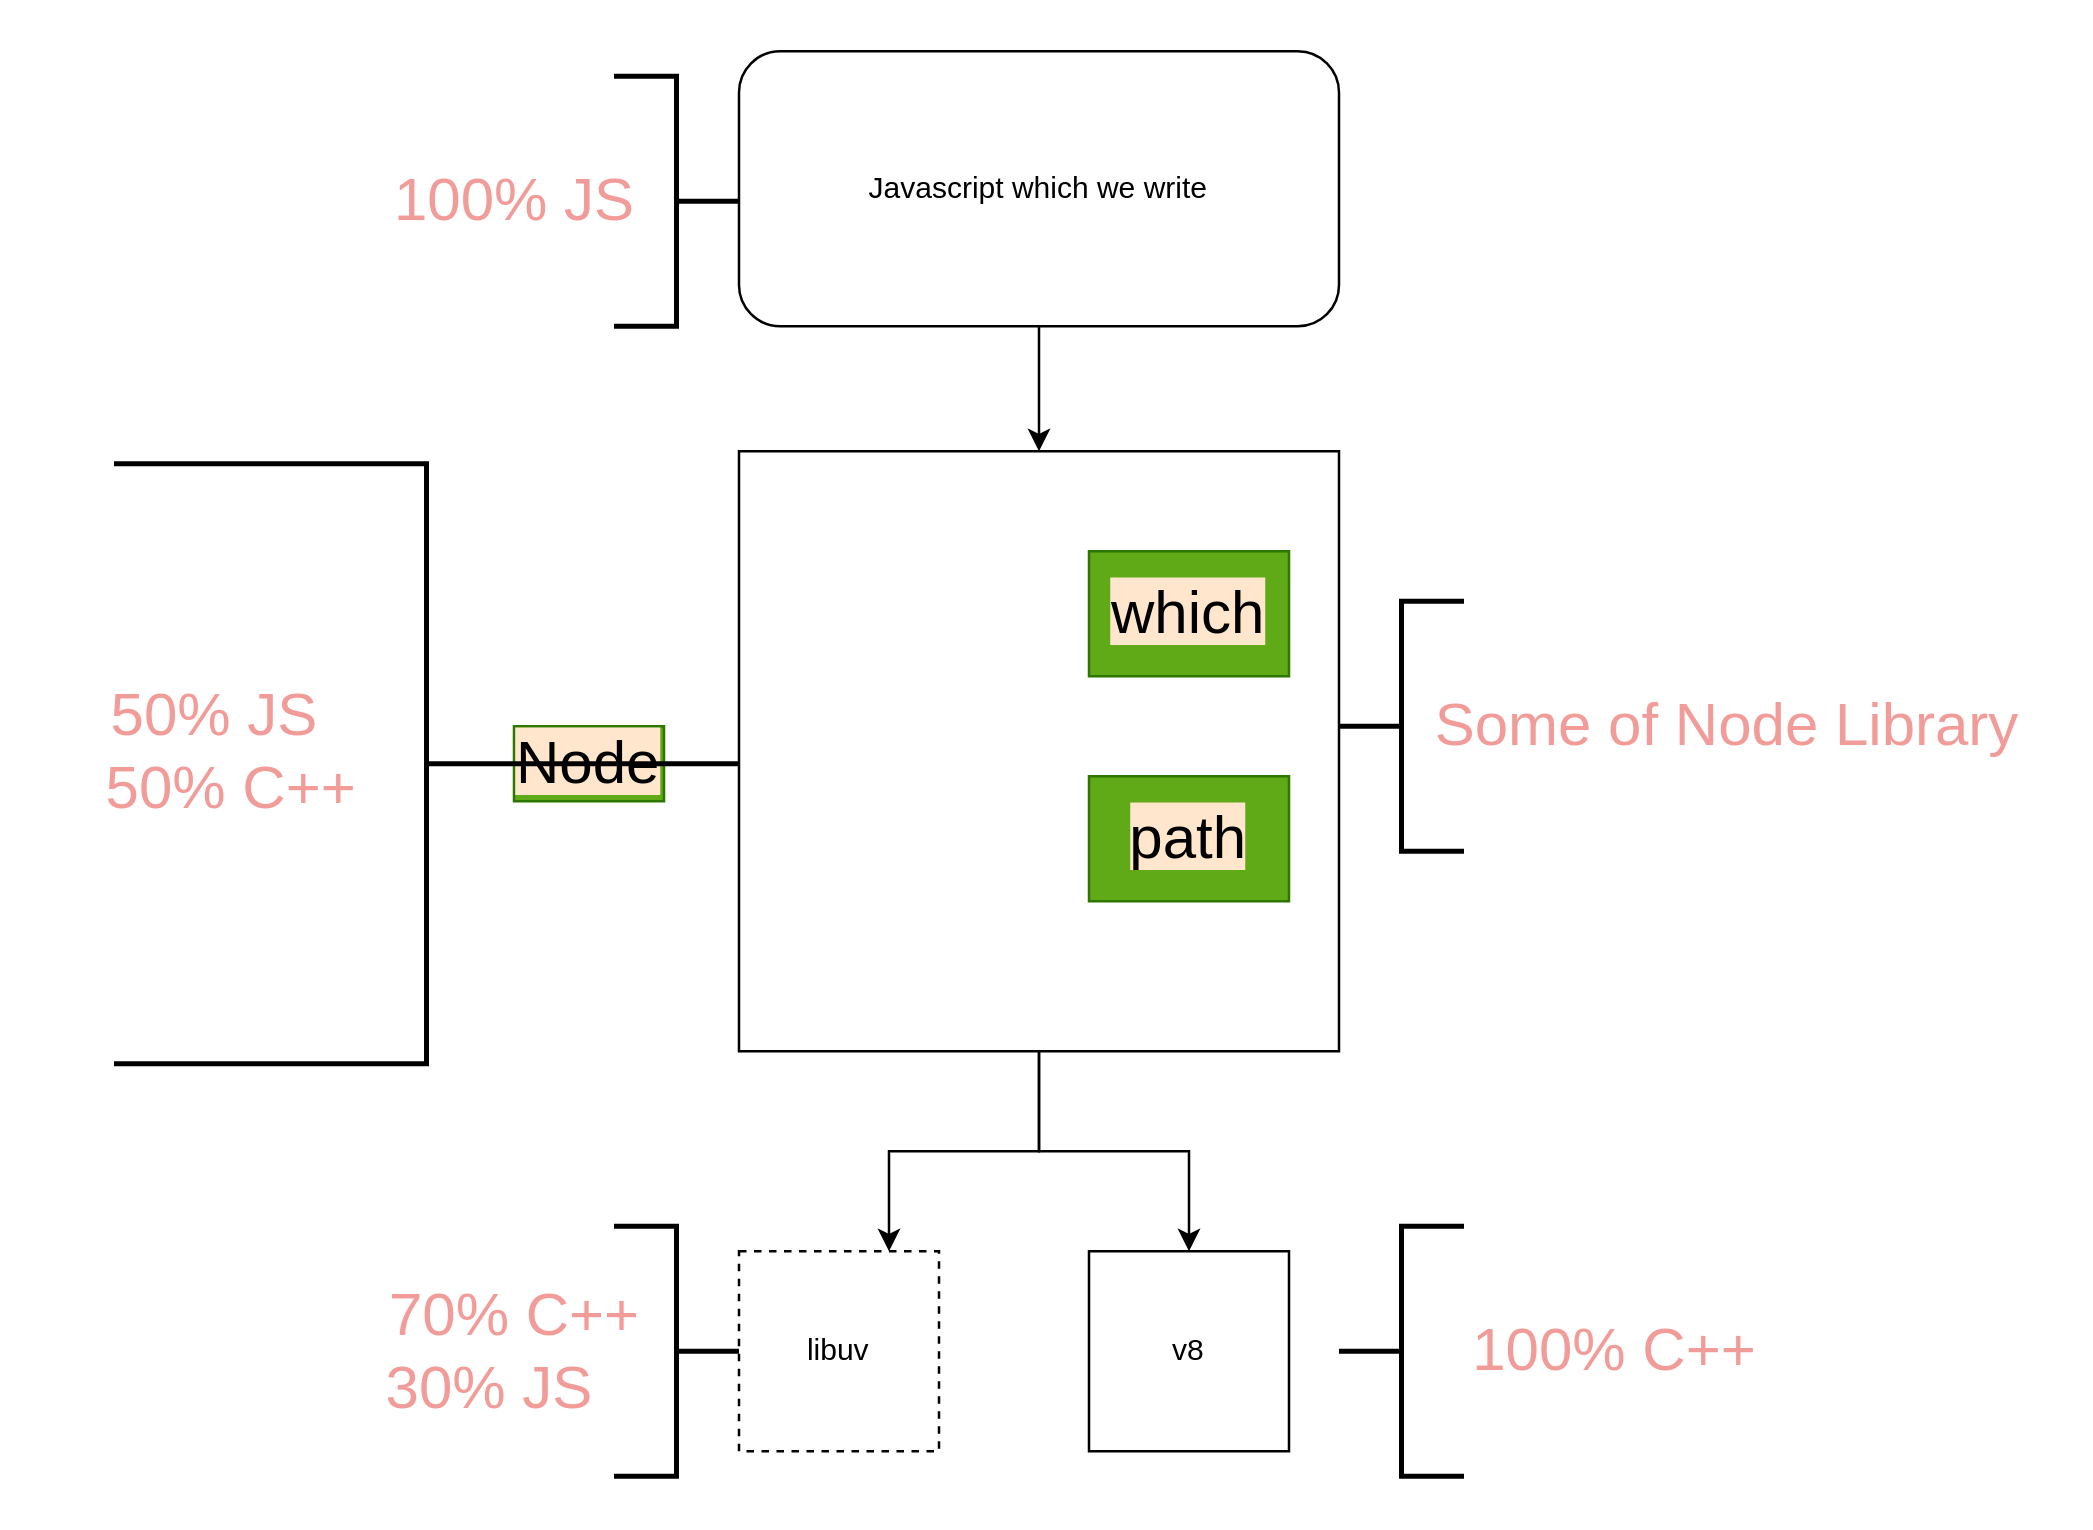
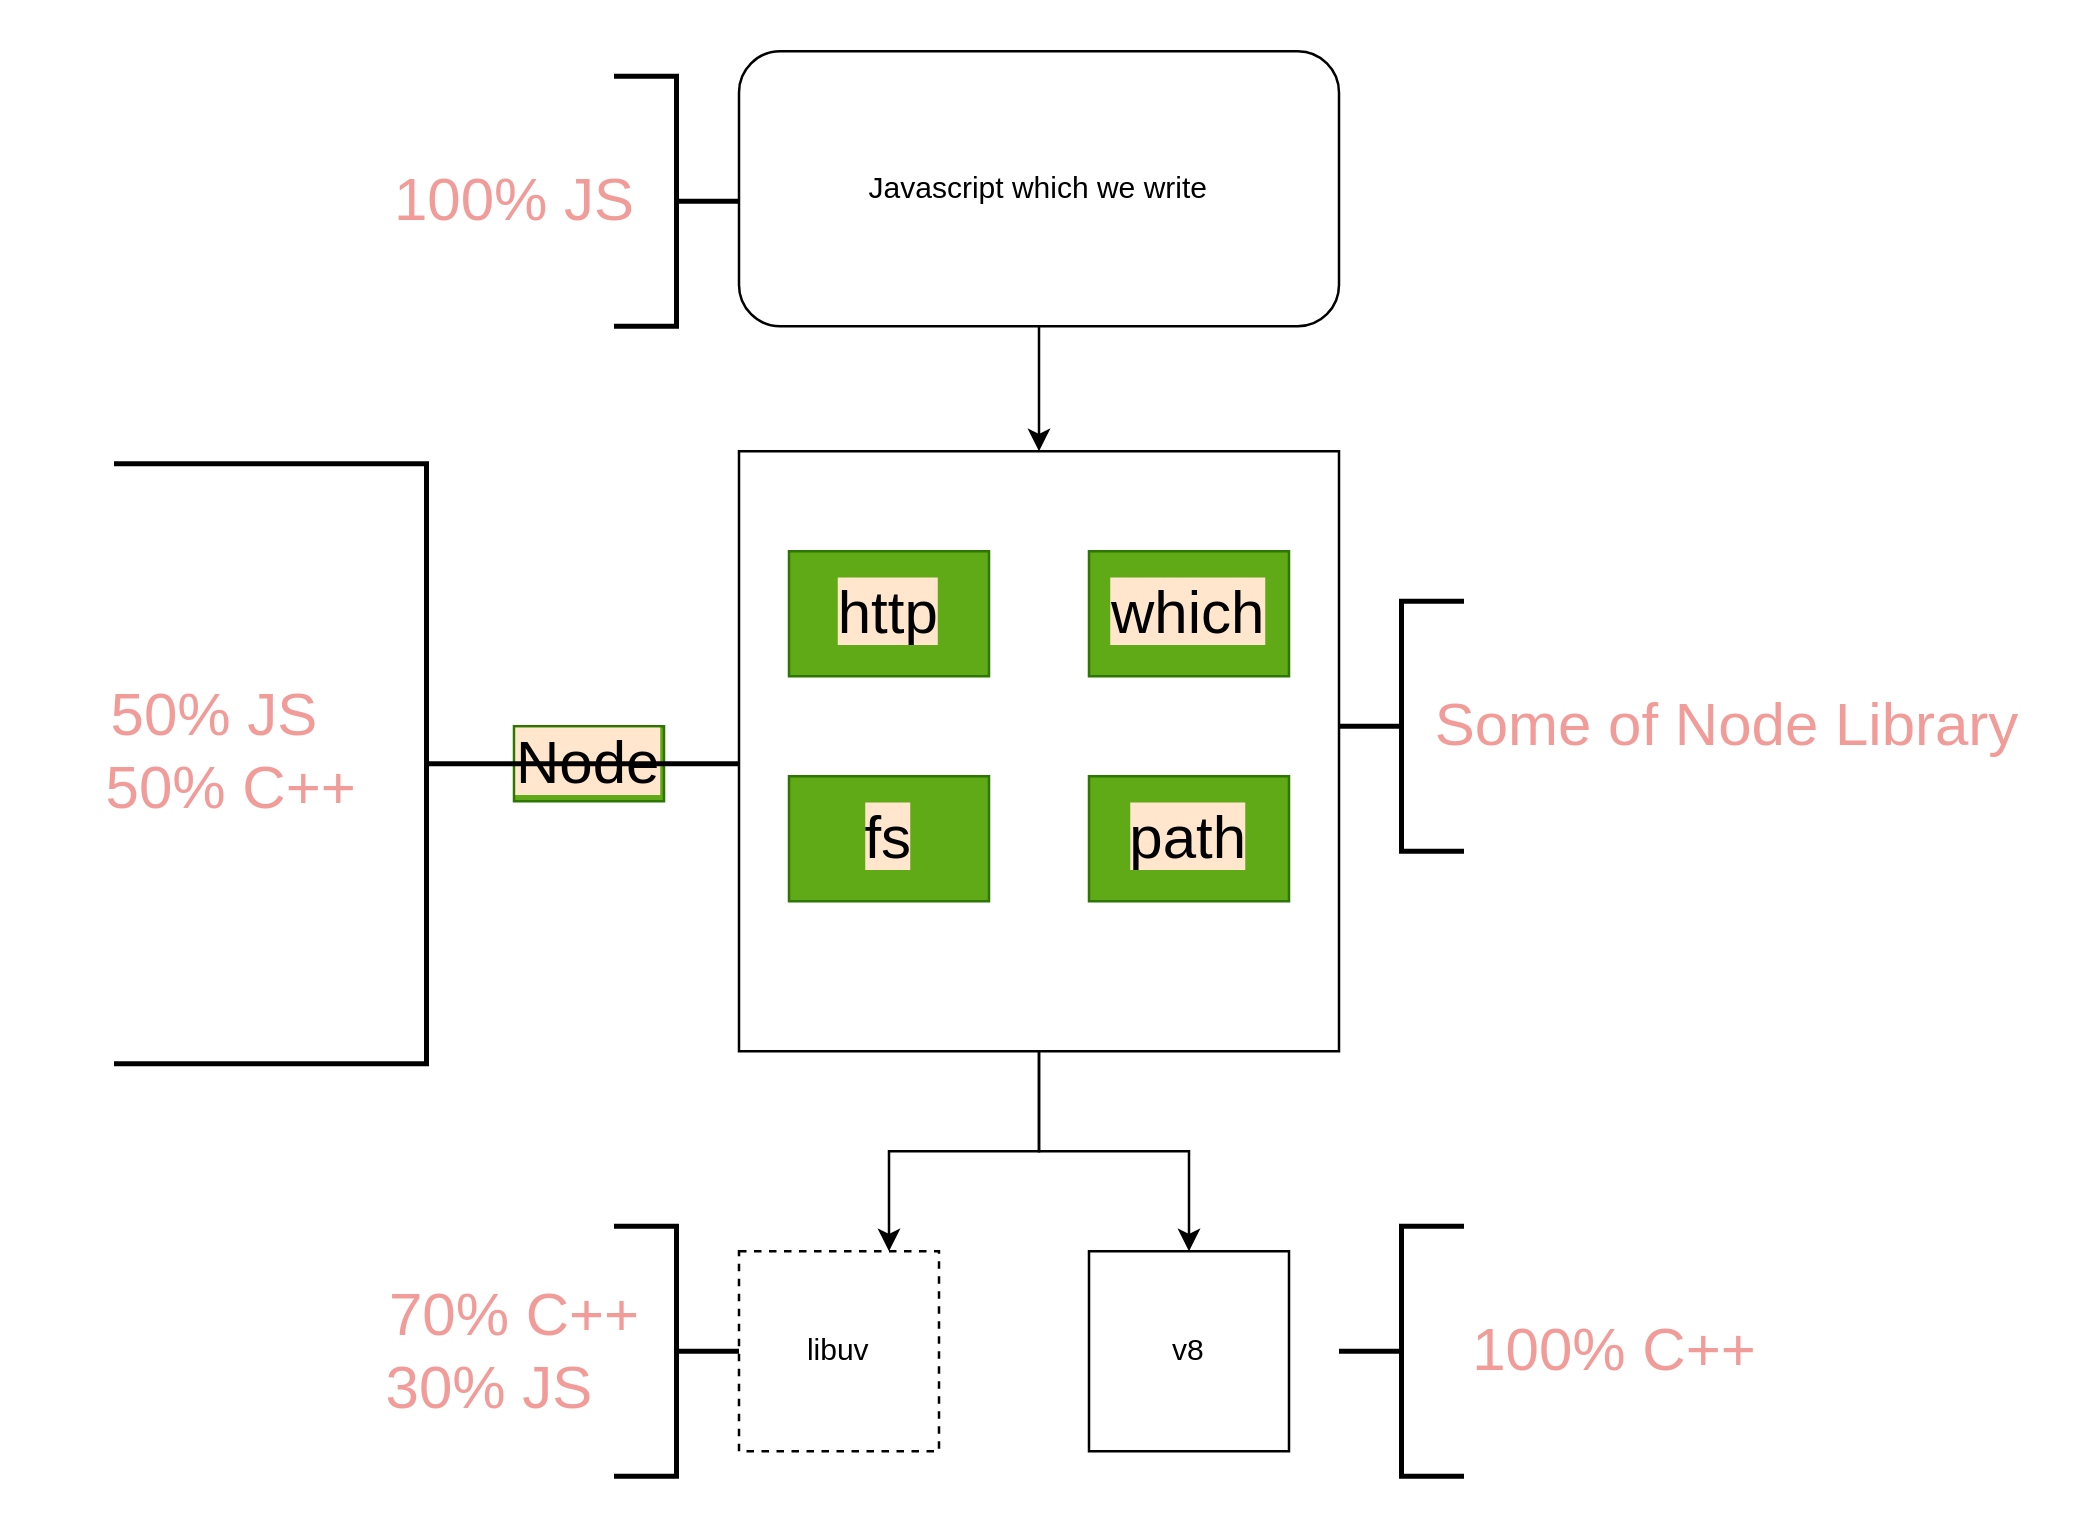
+ <mxCell id="10" value="&lt;font color=&quot;#000000&quot;&gt;&lt;span style=&quot;font-size: 24px ; background-color: rgb(255 , 230 , 204)&quot;&gt;http&lt;/span&gt;&lt;/font&gt;" style="text;html=1;align=center;verticalAlign=middle;whiteSpace=wrap;rounded=0;fillColor=#60a917;fontColor=#ffffff;strokeColor=#2D7600;" vertex="1" parent="1"><mxGeometry x="315" y="220" width="80" height="50" as="geometry" /></mxCell>
+ <mxCell id="12" value="&lt;font style=&quot;font-size: 24px ; background-color: rgb(255 , 230 , 204)&quot; color=&quot;#000000&quot;&gt;fs&lt;/font&gt;" style="text;html=1;align=center;verticalAlign=middle;whiteSpace=wrap;rounded=0;fillColor=#60a917;fontColor=#ffffff;strokeColor=#2D7600;" vertex="1" parent="1"><mxGeometry x="315" y="310" width="80" height="50" as="geometry" /></mxCell>
